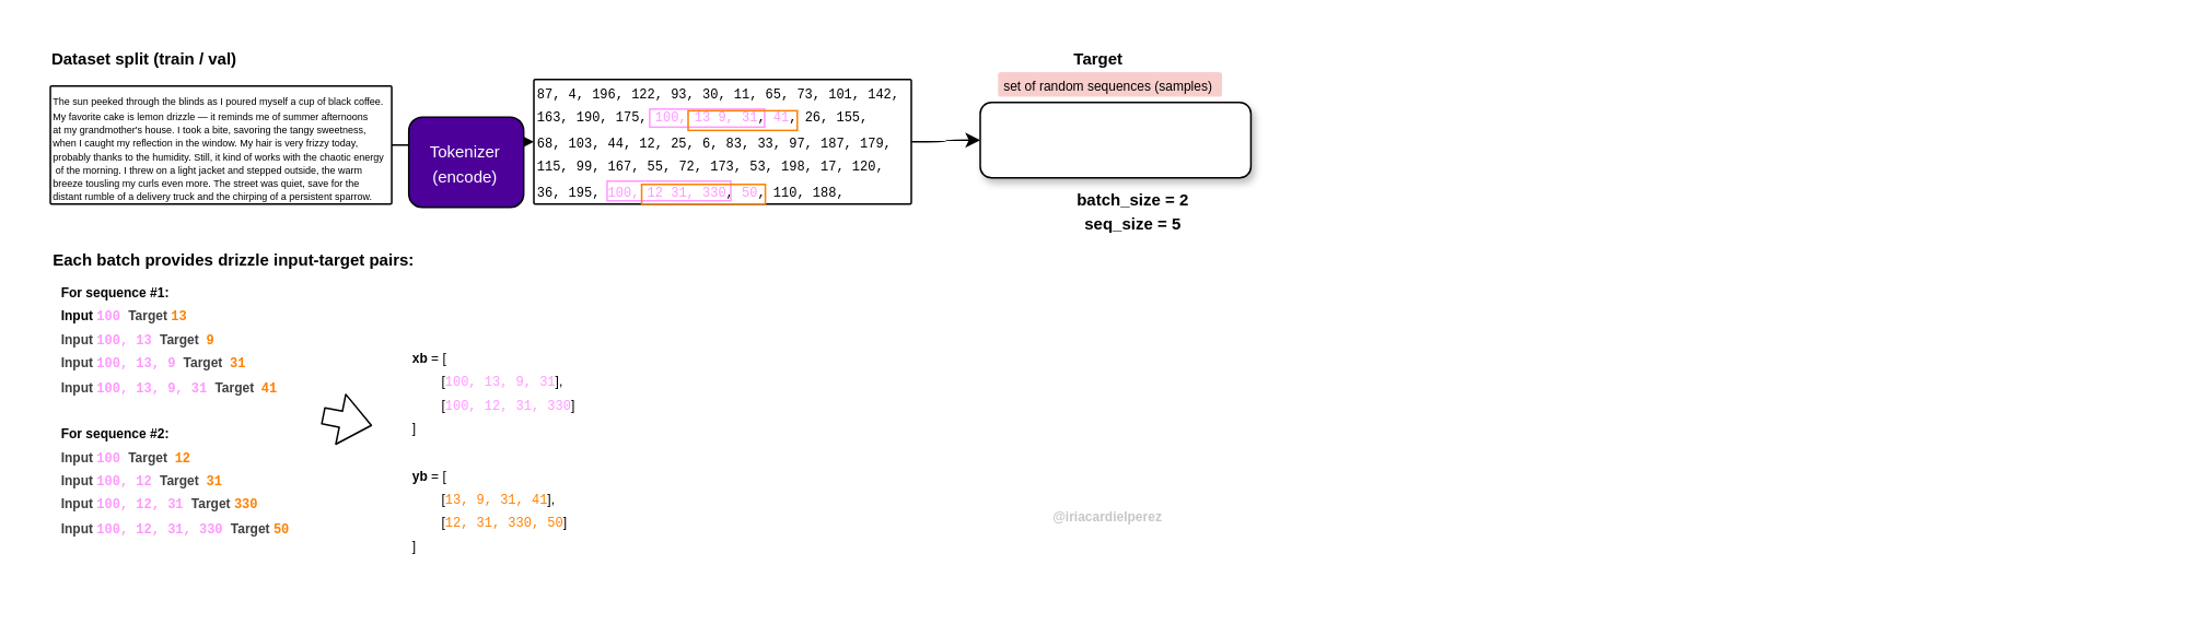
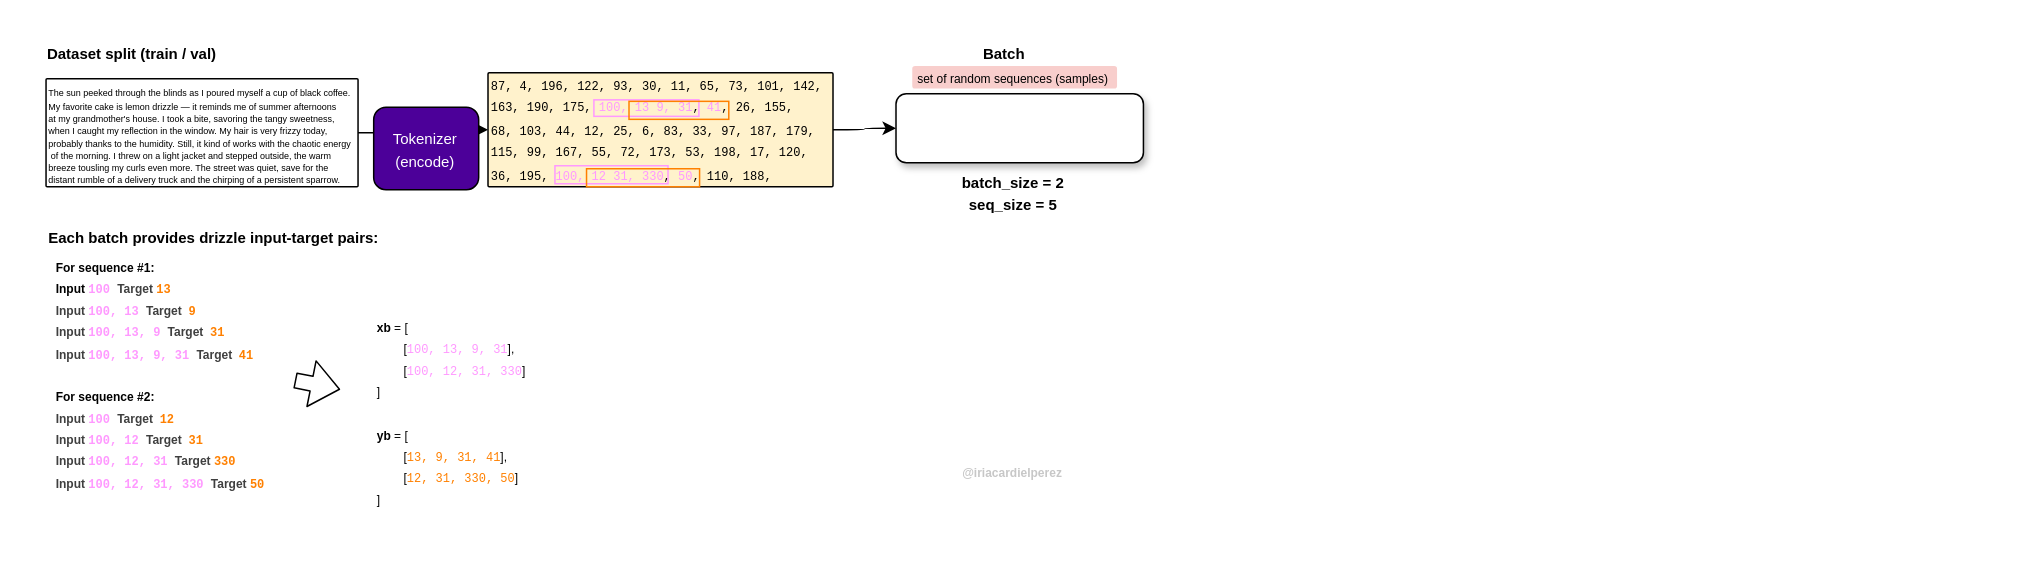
- <mxCell id="11" value="&lt;span style=&quot;font-size: 10px;&quot;&gt;&lt;b&gt;Target&lt;/b&gt;&lt;/span&gt;" style="text;html=1;align=center;verticalAlign=middle;whiteSpace=wrap;rounded=0;" parent="1" vertex="1"><mxGeometry x="653.29" y="20" width="31.51" height="30" as="geometry" /></mxCell>
+ <mxCell id="11" value="&lt;span style=&quot;font-size: 10px;&quot;&gt;&lt;b&gt;Batch&lt;/b&gt;&lt;/span&gt;" style="text;html=1;align=center;verticalAlign=middle;whiteSpace=wrap;rounded=0;" parent="1" vertex="1"><mxGeometry x="653.29" y="20" width="31.51" height="30" as="geometry" /></mxCell>
- <mxCell id="6" value="&lt;pre style=&quot;text-wrap-mode: nowrap;&quot;&gt;&lt;div style=&quot;text-align: justify;&quot;&gt;&lt;div&gt;&lt;font face=&quot;Courier New&quot; style=&quot;font-size: 8px;&quot;&gt;87, 4, 196, 122, 93, 30, 11, 65, 73, 101, 142,&lt;/font&gt;&lt;/div&gt;&lt;div&gt;&lt;font face=&quot;Courier New&quot;&gt;&lt;font style=&quot;font-size: 8px;&quot;&gt;163, 190, 175, &lt;font color=&quot;#ff99ff&quot;&gt;100, 13 9, 31&lt;/font&gt;, &lt;font color=&quot;#ff99ff&quot;&gt;41&lt;/font&gt;, 26,&amp;nbsp;&lt;/font&gt;&lt;span style=&quot;font-size: 8px; white-space-collapse: collapse; background-color: transparent;&quot;&gt;155,&amp;nbsp;&lt;/span&gt;&lt;/font&gt;&lt;/div&gt;&lt;div&gt;&lt;span style=&quot;font-size: 8px; white-space-collapse: collapse; background-color: transparent;&quot;&gt;&lt;font face=&quot;Courier New&quot;&gt;68, 103, 44, 12, 25, 6, 83, 33, 97, 187, 179,&lt;/font&gt;&lt;/span&gt;&lt;/div&gt;&lt;div&gt;&lt;span style=&quot;font-size: 8px; white-space-collapse: collapse; background-color: transparent;&quot;&gt;&lt;font face=&quot;Courier New&quot;&gt;115, 99, 167, 5&lt;/font&gt;&lt;/span&gt;&lt;font style=&quot;white-space-collapse: collapse; background-color: transparent;&quot; face=&quot;Courier New&quot;&gt;&lt;span style=&quot;font-size: 8px; background-color: transparent;&quot;&gt;5, 72, 173, 53, 198,&amp;nbsp;&lt;/span&gt;&lt;span style=&quot;font-size: 8px; background-color: transparent;&quot;&gt;17, 120,&lt;/span&gt;&lt;/font&gt;&lt;/div&gt;&lt;div&gt;&lt;font style=&quot;white-space-collapse: collapse; background-color: transparent;&quot; face=&quot;Courier New&quot;&gt;&lt;span style=&quot;font-size: 8px; background-color: transparent;&quot;&gt;36, 195, &lt;font color=&quot;#ff99ff&quot;&gt;100, 12 31, 330&lt;/font&gt;&lt;/span&gt;&lt;/font&gt;&lt;font style=&quot;white-space-collapse: collapse; background-color: transparent;&quot; face=&quot;Courier New&quot;&gt;&lt;span style=&quot;font-size: 8px; background-color: transparent;&quot;&gt;, &lt;font color=&quot;#ff99ff&quot;&gt;50&lt;/font&gt;, 110, 188, &lt;/span&gt;&lt;/font&gt;&lt;span style=&quot;white-space-collapse: collapse; background-color: transparent; font-size: 8px; font-family: Helvetica;&quot;&gt;&amp;nbsp;&lt;/span&gt;&lt;/div&gt;&lt;/div&gt;&lt;/pre&gt;" style="rounded=1;whiteSpace=wrap;html=1;align=left;arcSize=1;" parent="1" vertex="1"><mxGeometry x="324.67" y="48" width="230" height="76" as="geometry" /></mxCell>
+ <mxCell id="6" value="&lt;pre style=&quot;text-wrap-mode: nowrap;&quot;&gt;&lt;div style=&quot;text-align: justify;&quot;&gt;&lt;div&gt;&lt;font face=&quot;Courier New&quot; style=&quot;font-size: 8px;&quot;&gt;87, 4, 196, 122, 93, 30, 11, 65, 73, 101, 142,&lt;/font&gt;&lt;/div&gt;&lt;div&gt;&lt;font face=&quot;Courier New&quot;&gt;&lt;font style=&quot;font-size: 8px;&quot;&gt;163, 190, 175, &lt;font color=&quot;#ff99ff&quot;&gt;100, 13 9, 31&lt;/font&gt;, &lt;font color=&quot;#ff99ff&quot;&gt;41&lt;/font&gt;, 26,&amp;nbsp;&lt;/font&gt;&lt;span style=&quot;font-size: 8px; white-space-collapse: collapse; background-color: transparent;&quot;&gt;155,&amp;nbsp;&lt;/span&gt;&lt;/font&gt;&lt;/div&gt;&lt;div&gt;&lt;span style=&quot;font-size: 8px; white-space-collapse: collapse; background-color: transparent;&quot;&gt;&lt;font face=&quot;Courier New&quot;&gt;68, 103, 44, 12, 25, 6, 83, 33, 97, 187, 179,&lt;/font&gt;&lt;/span&gt;&lt;/div&gt;&lt;div&gt;&lt;span style=&quot;font-size: 8px; white-space-collapse: collapse; background-color: transparent;&quot;&gt;&lt;font face=&quot;Courier New&quot;&gt;115, 99, 167, 5&lt;/font&gt;&lt;/span&gt;&lt;font style=&quot;white-space-collapse: collapse; background-color: transparent;&quot; face=&quot;Courier New&quot;&gt;&lt;span style=&quot;font-size: 8px; background-color: transparent;&quot;&gt;5, 72, 173, 53, 198,&amp;nbsp;&lt;/span&gt;&lt;span style=&quot;font-size: 8px; background-color: transparent;&quot;&gt;17, 120,&lt;/span&gt;&lt;/font&gt;&lt;/div&gt;&lt;div&gt;&lt;font style=&quot;white-space-collapse: collapse; background-color: transparent;&quot; face=&quot;Courier New&quot;&gt;&lt;span style=&quot;font-size: 8px; background-color: transparent;&quot;&gt;36, 195, &lt;font color=&quot;#ff99ff&quot;&gt;100, 12 31, 330&lt;/font&gt;&lt;/span&gt;&lt;/font&gt;&lt;font style=&quot;white-space-collapse: collapse; background-color: transparent;&quot; face=&quot;Courier New&quot;&gt;&lt;span style=&quot;font-size: 8px; background-color: transparent;&quot;&gt;, &lt;font color=&quot;#ff99ff&quot;&gt;50&lt;/font&gt;, 110, 188, &lt;/span&gt;&lt;/font&gt;&lt;span style=&quot;white-space-collapse: collapse; background-color: transparent; font-size: 8px; font-family: Helvetica;&quot;&gt;&amp;nbsp;&lt;/span&gt;&lt;/div&gt;&lt;/div&gt;&lt;/pre&gt;" style="rounded=1;whiteSpace=wrap;html=1;align=left;arcSize=1;fillColor=#fff2cc;" parent="1" vertex="1"><mxGeometry x="324.67" y="48" width="230" height="76" as="geometry" /></mxCell>
- <mxCell id="12" value="&lt;span style=&quot;font-size: 10px;&quot;&gt;&lt;b&gt;batch_size = 2&lt;/b&gt;&lt;/span&gt;&lt;div&gt;&lt;span style=&quot;font-size: 10px;&quot;&gt;&lt;b&gt;seq_size = 5&lt;/b&gt;&lt;/span&gt;&lt;/div&gt;" style="text;html=1;align=center;verticalAlign=middle;whiteSpace=wrap;rounded=0;" parent="1" vertex="1"><mxGeometry x="635" y="117" width="109.5" height="21" as="geometry" /></mxCell>
+ <mxCell id="12" value="&lt;span style=&quot;font-size: 10px;&quot;&gt;&lt;b&gt;batch_size = 2&lt;/b&gt;&lt;/span&gt;&lt;div&gt;&lt;span style=&quot;font-size: 10px;&quot;&gt;&lt;b&gt;seq_size = 5&lt;/b&gt;&lt;/span&gt;&lt;/div&gt;" style="text;html=1;align=center;verticalAlign=middle;whiteSpace=wrap;rounded=0;" parent="1" vertex="1"><mxGeometry x="620" y="117" width="109.5" height="21" as="geometry" /></mxCell>
